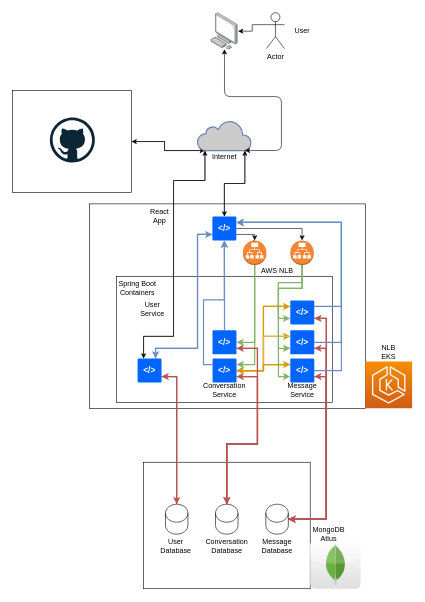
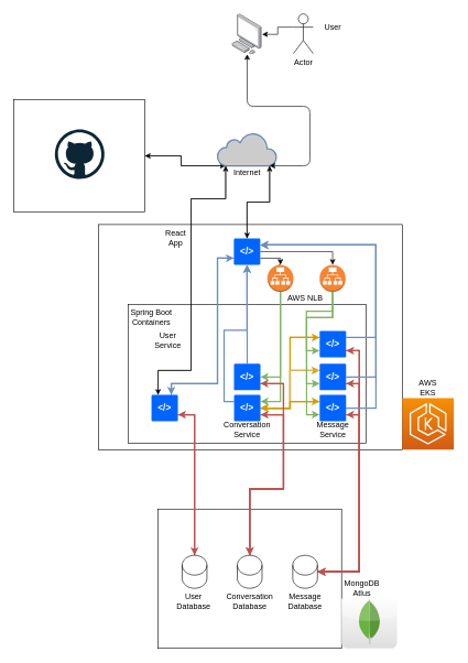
- <mxCell id="9" value="User" style="text;html=1;strokeColor=none;fillColor=none;align=center;verticalAlign=middle;whiteSpace=wrap;rounded=0;" parent="1" vertex="1"><mxGeometry x="484" y="40" width="40" height="20" as="geometry" /></mxCell>
+ <mxCell id="9" value="User" style="text;html=1;strokeColor=none;fillColor=none;align=center;verticalAlign=middle;whiteSpace=wrap;rounded=0;" parent="1" vertex="1"><mxGeometry x="484" y="30" width="40" height="20" as="geometry" /></mxCell>
- <mxCell id="23" value="NLB&lt;br&gt;EKS" style="text;html=1;strokeColor=none;fillColor=none;align=center;verticalAlign=middle;whiteSpace=wrap;rounded=0;" parent="1" vertex="1"><mxGeometry x="628" y="577" width="40" height="20" as="geometry" /></mxCell>
+ <mxCell id="23" value="AWS&lt;br&gt;EKS" style="text;html=1;strokeColor=none;fillColor=none;align=center;verticalAlign=middle;whiteSpace=wrap;rounded=0;" parent="1" vertex="1"><mxGeometry x="628" y="577" width="40" height="20" as="geometry" /></mxCell>
